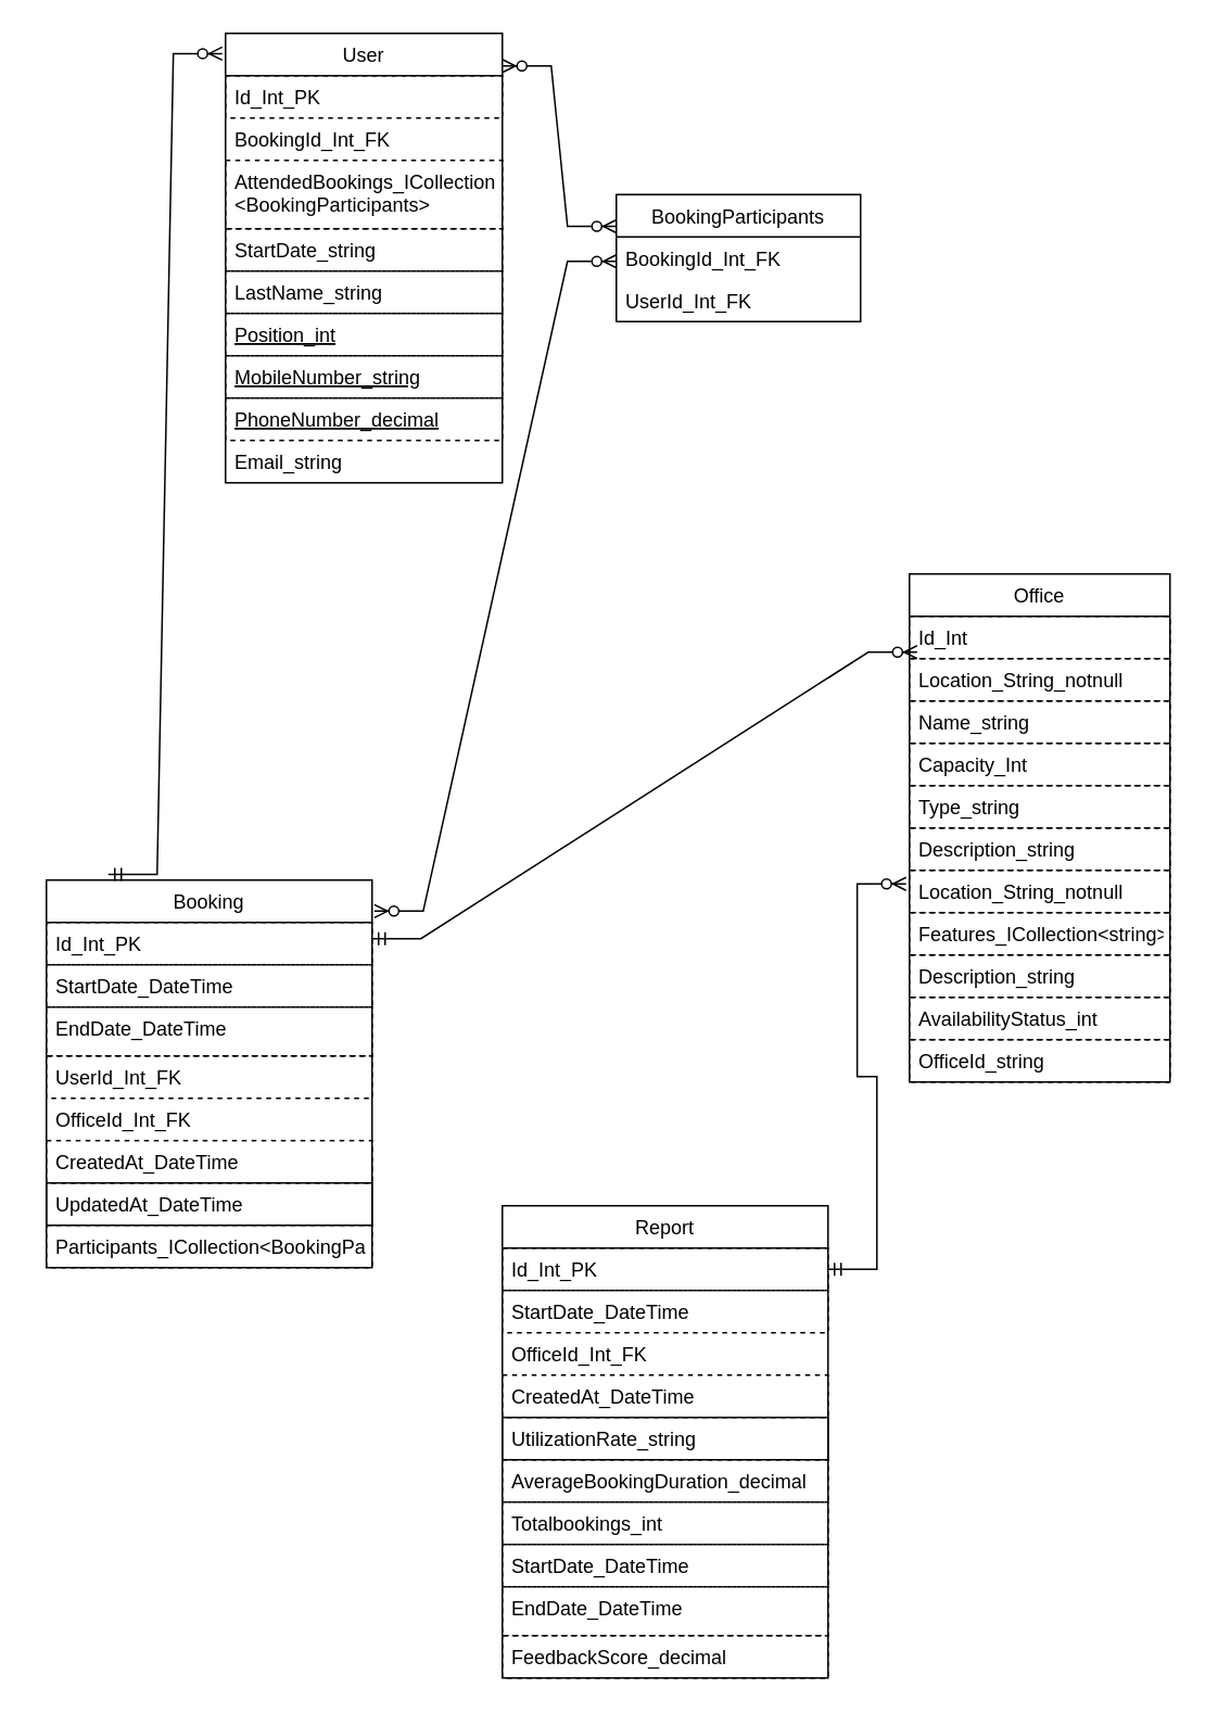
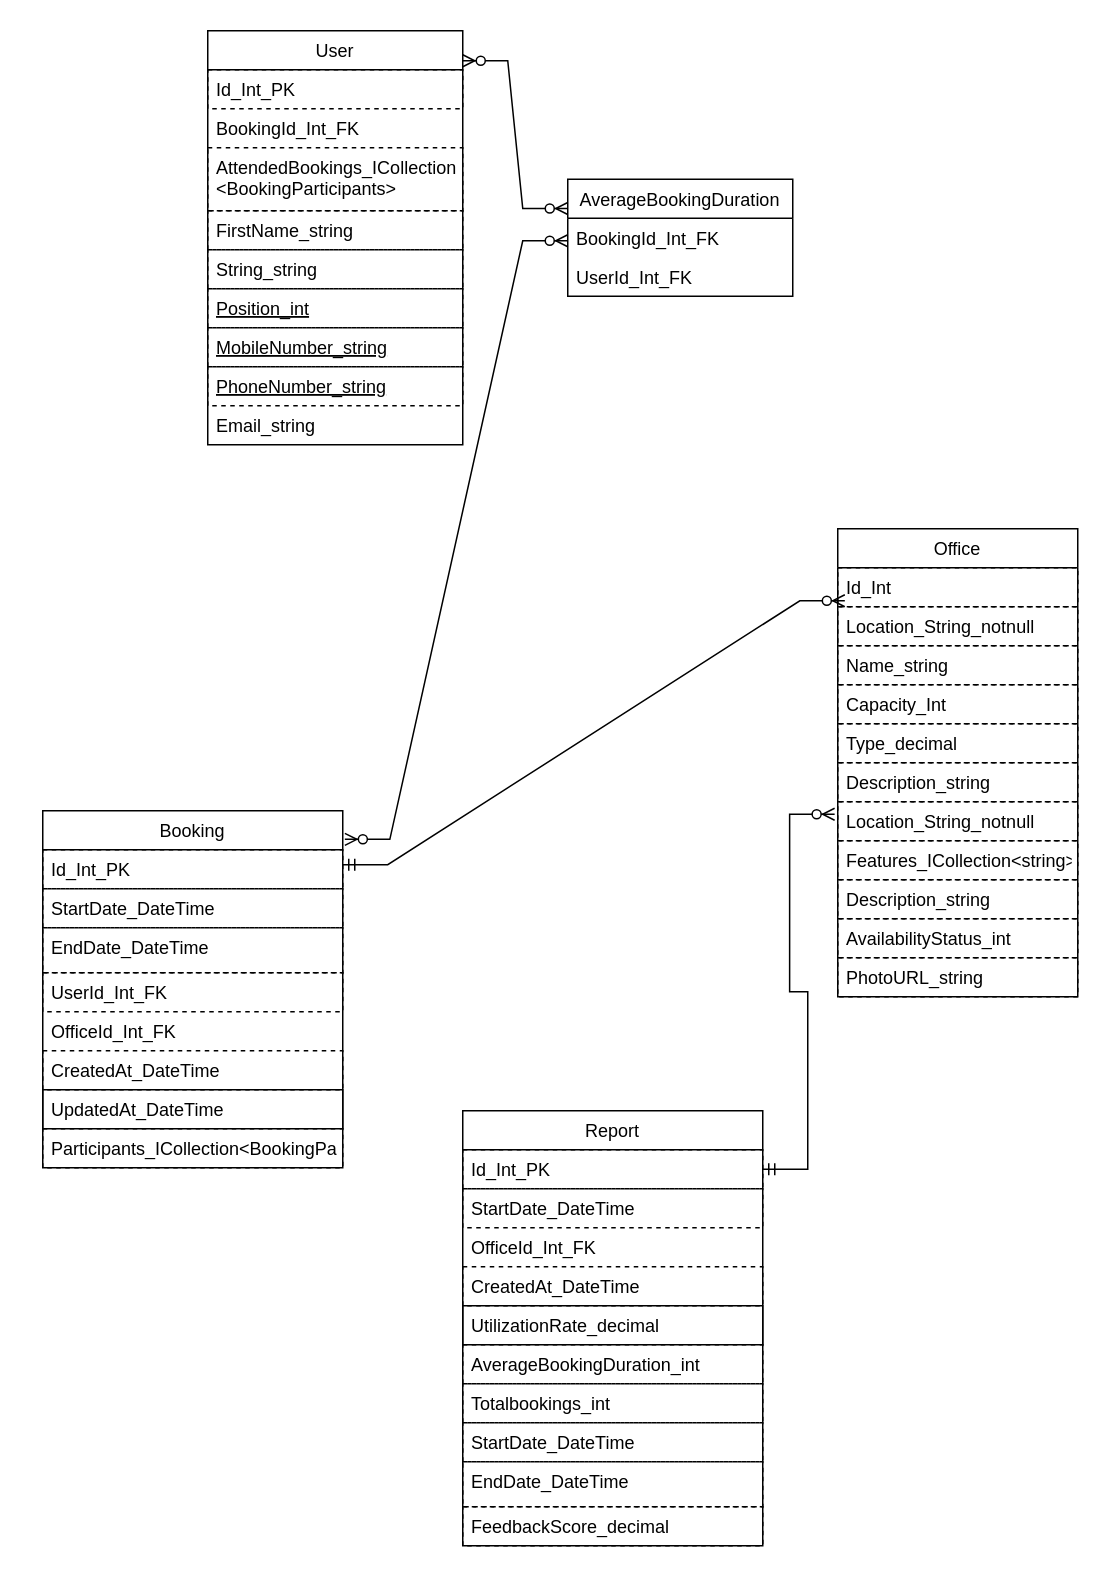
- <mxCell id="21" value="BookingParticipants" style="swimlane;fontStyle=0;align=center;verticalAlign=top;childLayout=stackLayout;horizontal=1;startSize=26;horizontalStack=0;resizeParent=1;resizeLast=0;collapsible=1;marginBottom=0;rounded=0;shadow=0;strokeWidth=1;" parent="1" vertex="1"><mxGeometry x="378" y="119" width="150" height="78" as="geometry"><mxRectangle x="340" y="380" width="170" height="26" as="alternateBounds" /></mxGeometry></mxCell>
+ <mxCell id="21" value="AverageBookingDuration" style="swimlane;fontStyle=0;align=center;verticalAlign=top;childLayout=stackLayout;horizontal=1;startSize=26;horizontalStack=0;resizeParent=1;resizeLast=0;collapsible=1;marginBottom=0;rounded=0;shadow=0;strokeWidth=1;" parent="1" vertex="1"><mxGeometry x="378" y="119" width="150" height="78" as="geometry"><mxRectangle x="340" y="380" width="170" height="26" as="alternateBounds" /></mxGeometry></mxCell>
- <mxCell id="15" value="StartDate_string " style="text;align=left;verticalAlign=top;spacingLeft=4;spacingRight=4;overflow=hidden;rotatable=0;points=[[0,0.5],[1,0.5]];portConstraint=eastwest;fontFamily=Helvetica;fontSize=12;fontColor=default;dashed=1;strokeColor=default;" parent="11" vertex="1"><mxGeometry y="120" width="170" height="26" as="geometry" /></mxCell>
+ <mxCell id="15" value="FirstName_string " style="text;align=left;verticalAlign=top;spacingLeft=4;spacingRight=4;overflow=hidden;rotatable=0;points=[[0,0.5],[1,0.5]];portConstraint=eastwest;fontFamily=Helvetica;fontSize=12;fontColor=default;dashed=1;strokeColor=default;" parent="11" vertex="1"><mxGeometry y="120" width="170" height="26" as="geometry" /></mxCell>
- <mxCell id="16" value="LastName_string" style="text;align=left;verticalAlign=top;spacingLeft=4;spacingRight=4;overflow=hidden;rotatable=0;points=[[0,0.5],[1,0.5]];portConstraint=eastwest;rounded=0;shadow=0;html=0;strokeColor=default;dashed=1;" parent="11" vertex="1"><mxGeometry y="146" width="170" height="26" as="geometry" /></mxCell>
+ <mxCell id="16" value="String_string" style="text;align=left;verticalAlign=top;spacingLeft=4;spacingRight=4;overflow=hidden;rotatable=0;points=[[0,0.5],[1,0.5]];portConstraint=eastwest;rounded=0;shadow=0;html=0;strokeColor=default;dashed=1;" parent="11" vertex="1"><mxGeometry y="146" width="170" height="26" as="geometry" /></mxCell>
- <mxCell id="19" value="PhoneNumber_decimal" style="text;align=left;verticalAlign=top;spacingLeft=4;spacingRight=4;overflow=hidden;rotatable=0;points=[[0,0.5],[1,0.5]];portConstraint=eastwest;fontStyle=4;dashed=1;strokeColor=default;" vertex="1" parent="11"><mxGeometry y="224" width="170" height="26" as="geometry" /></mxCell>
+ <mxCell id="19" value="PhoneNumber_string" style="text;align=left;verticalAlign=top;spacingLeft=4;spacingRight=4;overflow=hidden;rotatable=0;points=[[0,0.5],[1,0.5]];portConstraint=eastwest;fontStyle=4;dashed=1;strokeColor=default;" vertex="1" parent="11"><mxGeometry y="224" width="170" height="26" as="geometry" /></mxCell>
- <mxCell id="38" value="" style="edgeStyle=entityRelationEdgeStyle;fontSize=12;html=1;endArrow=ERzeroToMany;startArrow=ERmandOne;rounded=0;entryX=-0.012;entryY=0.045;entryDx=0;entryDy=0;entryPerimeter=0;exitX=0.19;exitY=-0.015;exitDx=0;exitDy=0;exitPerimeter=0;" parent="1" edge="1" target="11" source="2"><mxGeometry width="100" height="100" relative="1" as="geometry"><mxPoint x="68" y="532" as="sourcePoint" /><mxPoint x="48" y="192.004" as="targetPoint" /><Array as="points"><mxPoint x="20.92" y="679" /><mxPoint x="85.92" y="675" /><mxPoint x="447.92" y="575.992" /><mxPoint x="380.92" y="669" /></Array></mxGeometry></mxCell>
- <mxCell id="29" value="Type_string" style="text;align=left;verticalAlign=top;spacingLeft=4;spacingRight=4;overflow=hidden;rotatable=0;points=[[0,0.5],[1,0.5]];portConstraint=eastwest;strokeColor=default;fontFamily=Helvetica;fontSize=12;fontColor=default;dashed=1;" parent="24" vertex="1"><mxGeometry y="130" width="160" height="26" as="geometry" /></mxCell>
+ <mxCell id="29" value="Type_decimal" style="text;align=left;verticalAlign=top;spacingLeft=4;spacingRight=4;overflow=hidden;rotatable=0;points=[[0,0.5],[1,0.5]];portConstraint=eastwest;strokeColor=default;fontFamily=Helvetica;fontSize=12;fontColor=default;dashed=1;" parent="24" vertex="1"><mxGeometry y="130" width="160" height="26" as="geometry" /></mxCell>
- <mxCell id="35" value="OfficeId_string" style="text;align=left;verticalAlign=top;spacingLeft=4;spacingRight=4;overflow=hidden;rotatable=0;points=[[0,0.5],[1,0.5]];portConstraint=eastwest;strokeColor=default;dashed=1;" vertex="1" parent="24"><mxGeometry y="286" width="160" height="26" as="geometry" /></mxCell>
+ <mxCell id="35" value="PhotoURL_string" style="text;align=left;verticalAlign=top;spacingLeft=4;spacingRight=4;overflow=hidden;rotatable=0;points=[[0,0.5],[1,0.5]];portConstraint=eastwest;strokeColor=default;dashed=1;" vertex="1" parent="24"><mxGeometry y="286" width="160" height="26" as="geometry" /></mxCell>
- <mxCell id="45" value="UtilizationRate_string" style="text;align=left;verticalAlign=top;spacingLeft=4;spacingRight=4;overflow=hidden;rotatable=0;points=[[0,0.5],[1,0.5]];portConstraint=eastwest;rounded=0;shadow=0;html=0;strokeColor=default;fontFamily=Helvetica;fontSize=12;fontColor=default;fontStyle=0;" vertex="1" parent="40"><mxGeometry y="130" width="200" height="26" as="geometry" /></mxCell>
+ <mxCell id="45" value="UtilizationRate_decimal" style="text;align=left;verticalAlign=top;spacingLeft=4;spacingRight=4;overflow=hidden;rotatable=0;points=[[0,0.5],[1,0.5]];portConstraint=eastwest;rounded=0;shadow=0;html=0;strokeColor=default;fontFamily=Helvetica;fontSize=12;fontColor=default;fontStyle=0;" vertex="1" parent="40"><mxGeometry y="130" width="200" height="26" as="geometry" /></mxCell>
- <mxCell id="46" value="AverageBookingDuration_decimal" style="text;align=left;verticalAlign=top;spacingLeft=4;spacingRight=4;overflow=hidden;rotatable=0;points=[[0,0.5],[1,0.5]];portConstraint=eastwest;strokeColor=default;dashed=1;fontFamily=Helvetica;fontSize=12;fontColor=default;fontStyle=0;" vertex="1" parent="40"><mxGeometry y="156" width="200" height="26" as="geometry" /></mxCell>
+ <mxCell id="46" value="AverageBookingDuration_int" style="text;align=left;verticalAlign=top;spacingLeft=4;spacingRight=4;overflow=hidden;rotatable=0;points=[[0,0.5],[1,0.5]];portConstraint=eastwest;strokeColor=default;dashed=1;fontFamily=Helvetica;fontSize=12;fontColor=default;fontStyle=0;" vertex="1" parent="40"><mxGeometry y="156" width="200" height="26" as="geometry" /></mxCell>
